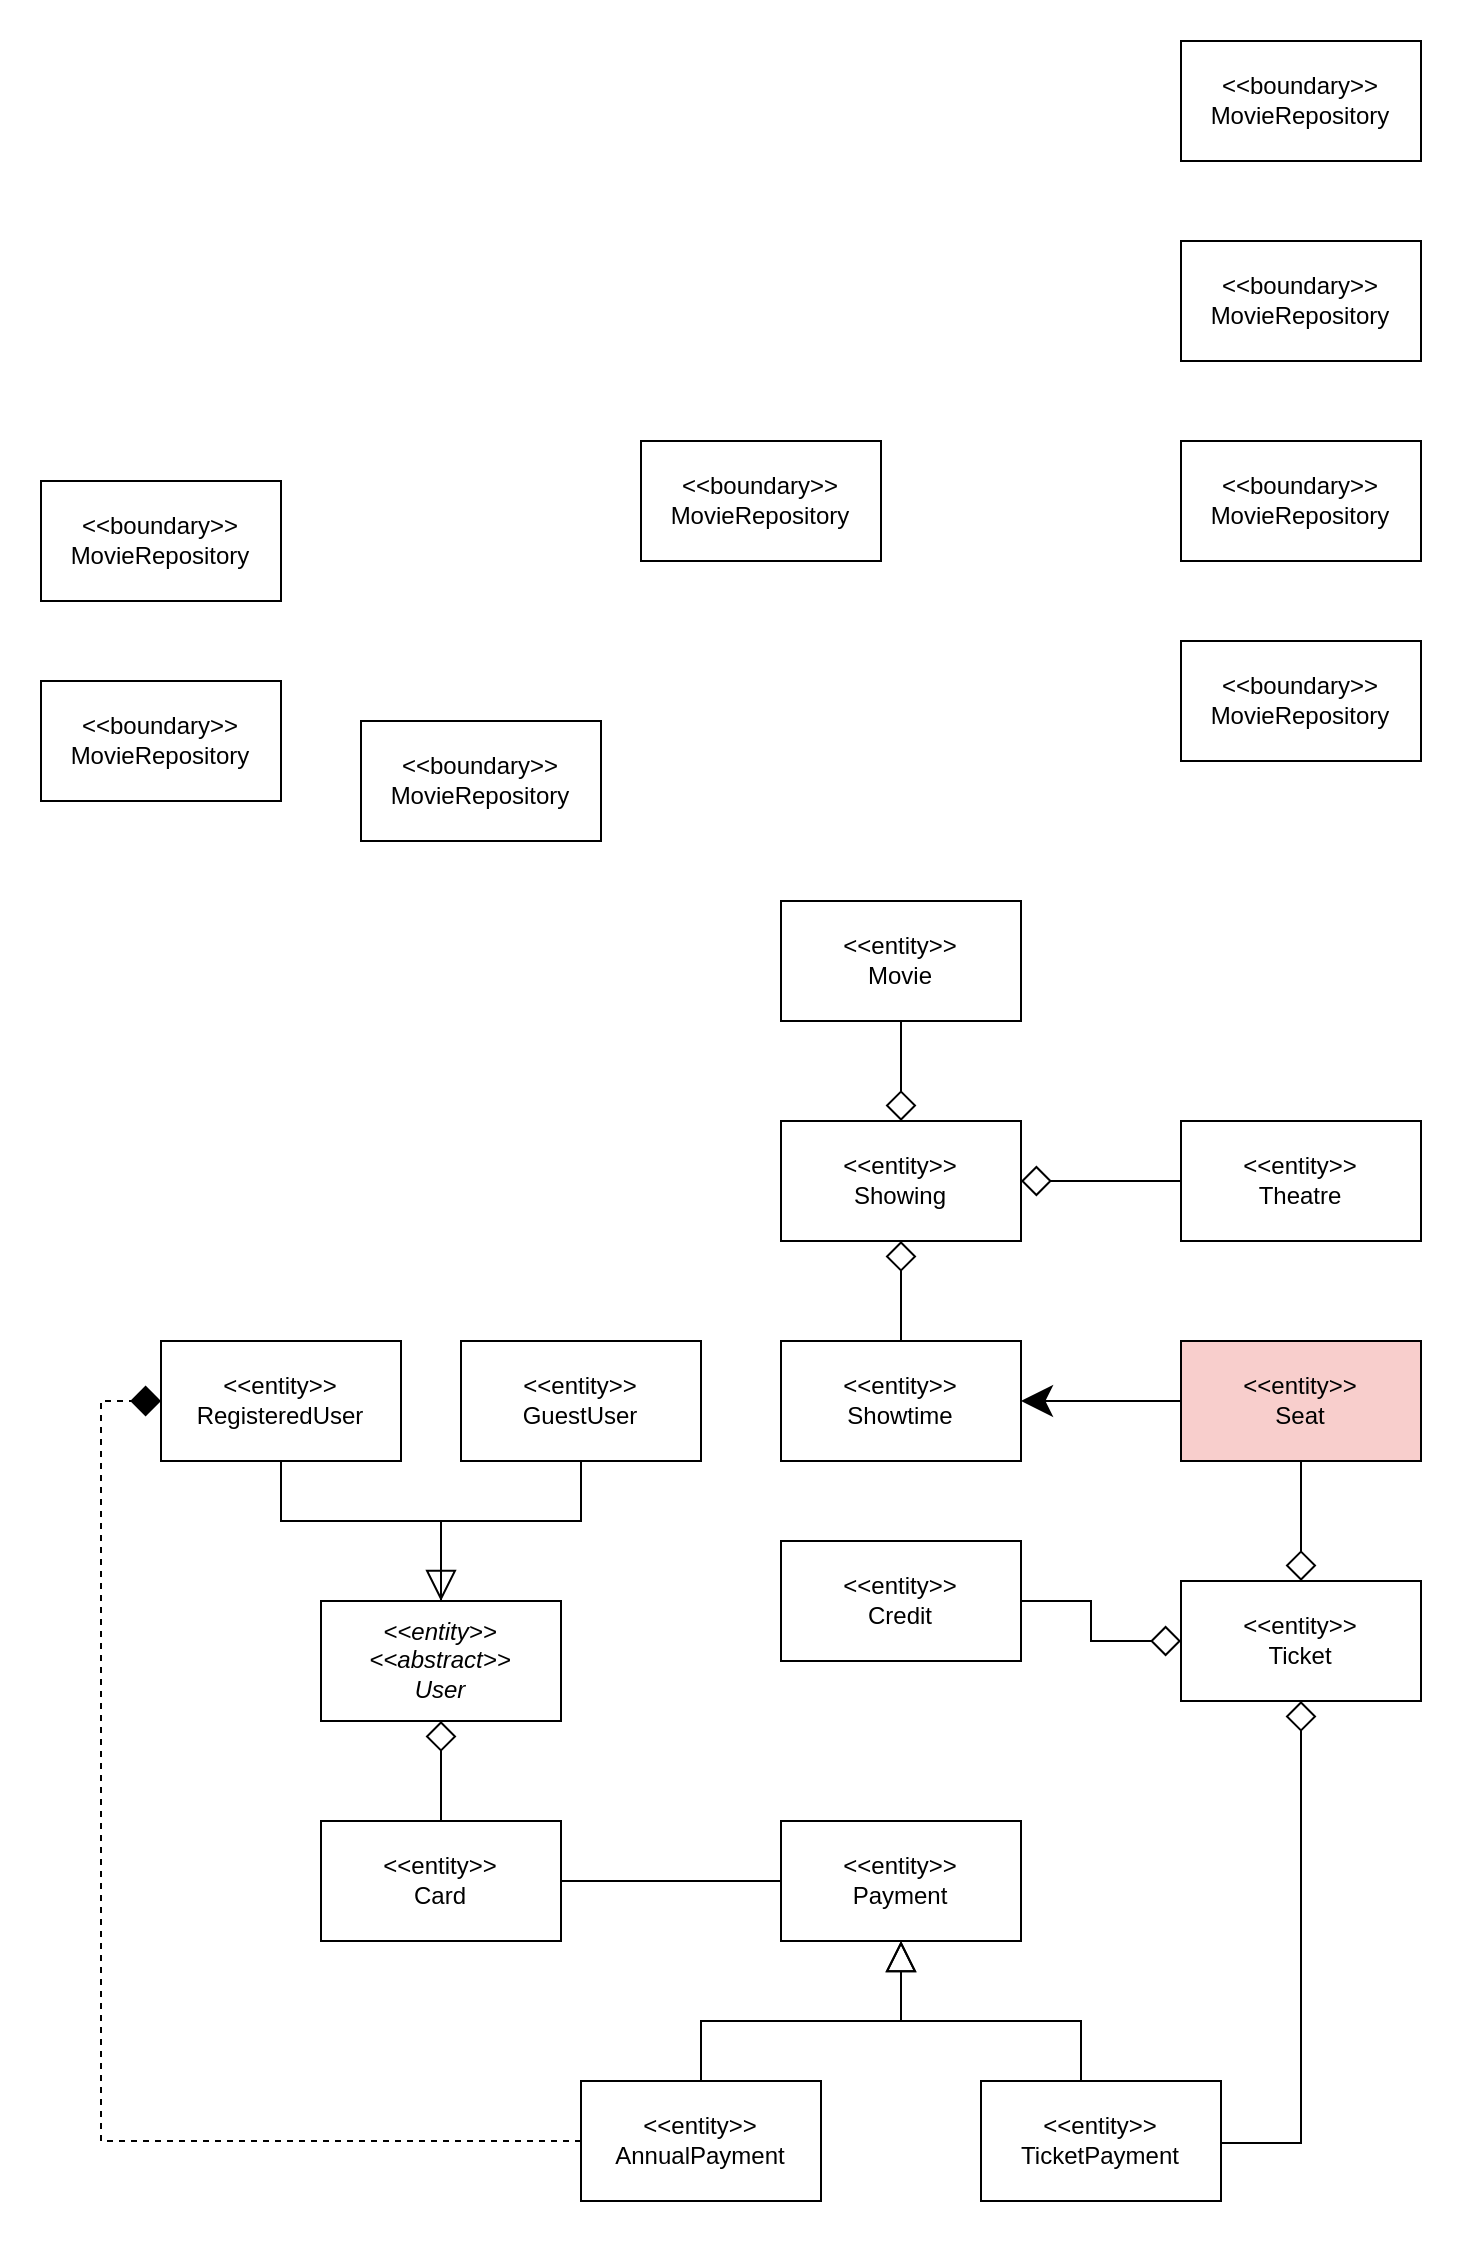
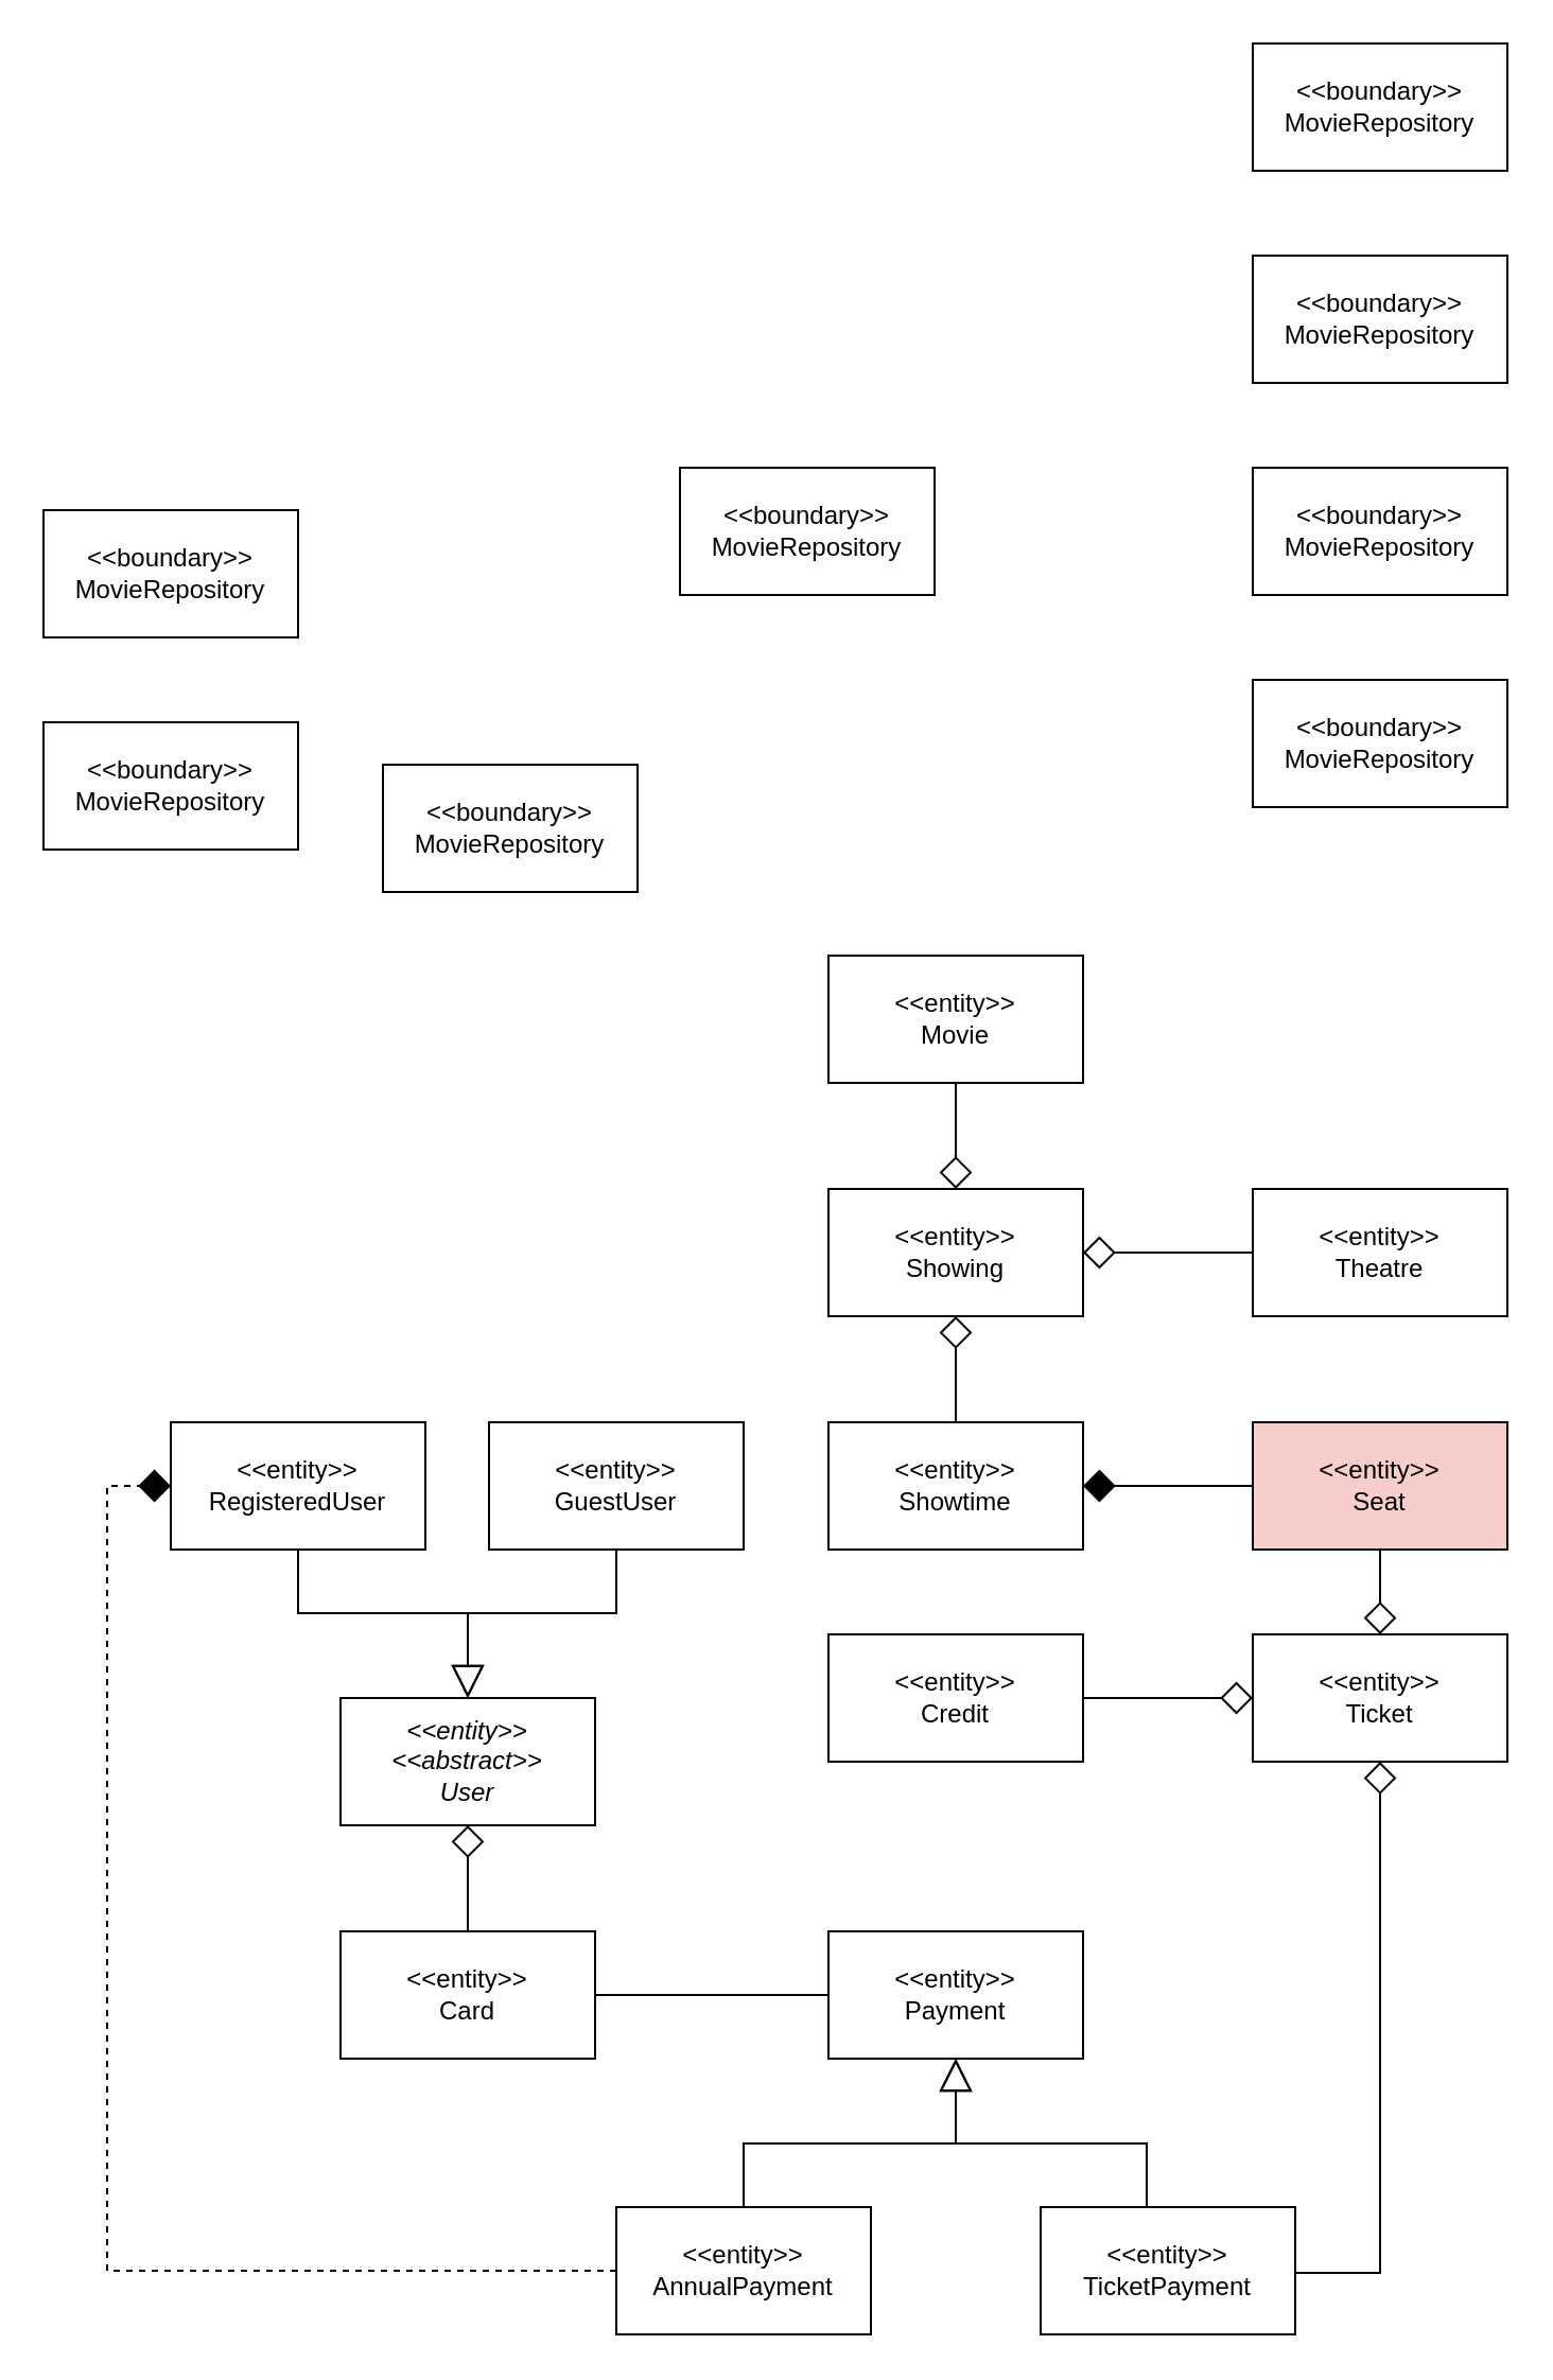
- <mxCell id="3" style="edgeStyle=orthogonalEdgeStyle;rounded=0;orthogonalLoop=1;jettySize=auto;html=1;startArrow=none;startFill=0;endArrow=classic;endFill=1;startSize=13;endSize=13;" parent="1" source="28" target="27" edge="1"><mxGeometry relative="1" as="geometry"><Array as="points" /><mxPoint x="600" y="845" as="sourcePoint" /><mxPoint x="530" y="845" as="targetPoint" /></mxGeometry></mxCell>
+ <mxCell id="3" style="edgeStyle=orthogonalEdgeStyle;rounded=0;orthogonalLoop=1;jettySize=auto;html=1;startArrow=none;startFill=0;endArrow=diamond;endFill=1;startSize=13;endSize=13;" parent="1" source="28" target="27" edge="1"><mxGeometry relative="1" as="geometry"><Array as="points" /><mxPoint x="600" y="845" as="sourcePoint" /><mxPoint x="530" y="845" as="targetPoint" /></mxGeometry></mxCell>
- <mxCell id="12" style="edgeStyle=orthogonalEdgeStyle;rounded=0;orthogonalLoop=1;jettySize=auto;html=1;startArrow=none;startFill=0;endArrow=none;endFill=0;startSize=13;endSize=13;" edge="1" parent="1" source="15" target="17"><mxGeometry relative="1" as="geometry"><Array as="points"><mxPoint x="290" y="760" /><mxPoint x="220" y="760" /></Array><mxPoint x="300" y="715" as="sourcePoint" /><mxPoint x="220" y="790" as="targetPoint" /></mxGeometry></mxCell>
+ <mxCell id="12" style="edgeStyle=orthogonalEdgeStyle;rounded=0;orthogonalLoop=1;jettySize=auto;html=1;startArrow=none;startFill=0;endArrow=block;endFill=0;startSize=13;endSize=13;" edge="1" parent="1" source="15" target="17"><mxGeometry relative="1" as="geometry"><Array as="points"><mxPoint x="290" y="760" /><mxPoint x="220" y="760" /></Array><mxPoint x="300" y="715" as="sourcePoint" /><mxPoint x="220" y="790" as="targetPoint" /></mxGeometry></mxCell>
- <mxCell id="24" value="&amp;lt;&amp;lt;entity&amp;gt;&amp;gt;&lt;br&gt;Ticket" style="rounded=0;whiteSpace=wrap;html=1;shadow=0;" vertex="1" parent="1"><mxGeometry x="590" y="790" width="120" height="60" as="geometry" /></mxCell>
+ <mxCell id="24" value="&amp;lt;&amp;lt;entity&amp;gt;&amp;gt;&lt;br&gt;Ticket" style="rounded=0;whiteSpace=wrap;html=1;shadow=0;" vertex="1" parent="1"><mxGeometry x="590" y="770" width="120" height="60" as="geometry" /></mxCell>
